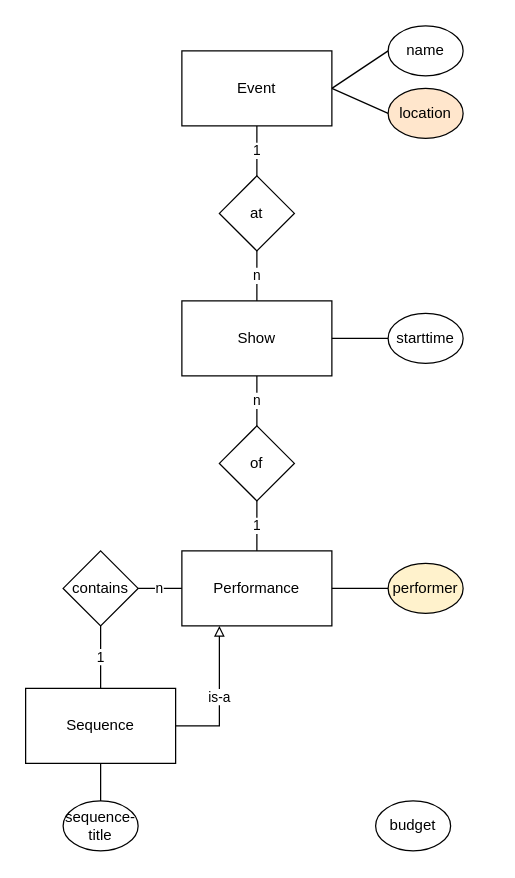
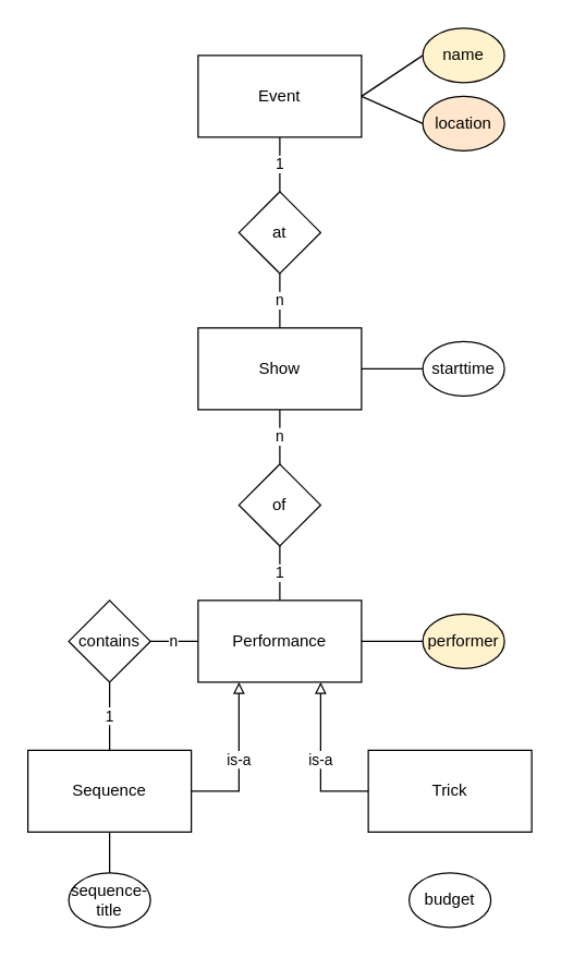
- <mxCell id="4" value="name" style="ellipse;whiteSpace=wrap;html=1;" vertex="1" parent="1"><mxGeometry x="310" y="20" width="60" height="40" as="geometry" /></mxCell>
+ <mxCell id="4" value="name" style="ellipse;whiteSpace=wrap;html=1;fillColor=#fff2cc;" vertex="1" parent="1"><mxGeometry x="310" y="20" width="60" height="40" as="geometry" /></mxCell>
+ <mxCell id="19" value="is-a" style="edgeStyle=orthogonalEdgeStyle;rounded=0;orthogonalLoop=1;jettySize=auto;html=1;exitX=0;exitY=0.5;exitDx=0;exitDy=0;entryX=0.75;entryY=1;entryDx=0;entryDy=0;endArrow=block;endFill=0;startArrow=none;startFill=0;" edge="1" parent="1" source="20" target="12"><mxGeometry relative="1" as="geometry" /></mxCell>
+ <mxCell id="20" value="Trick" style="rounded=0;whiteSpace=wrap;html=1;" vertex="1" parent="1"><mxGeometry x="270" y="550" width="120" height="60" as="geometry" /></mxCell>
